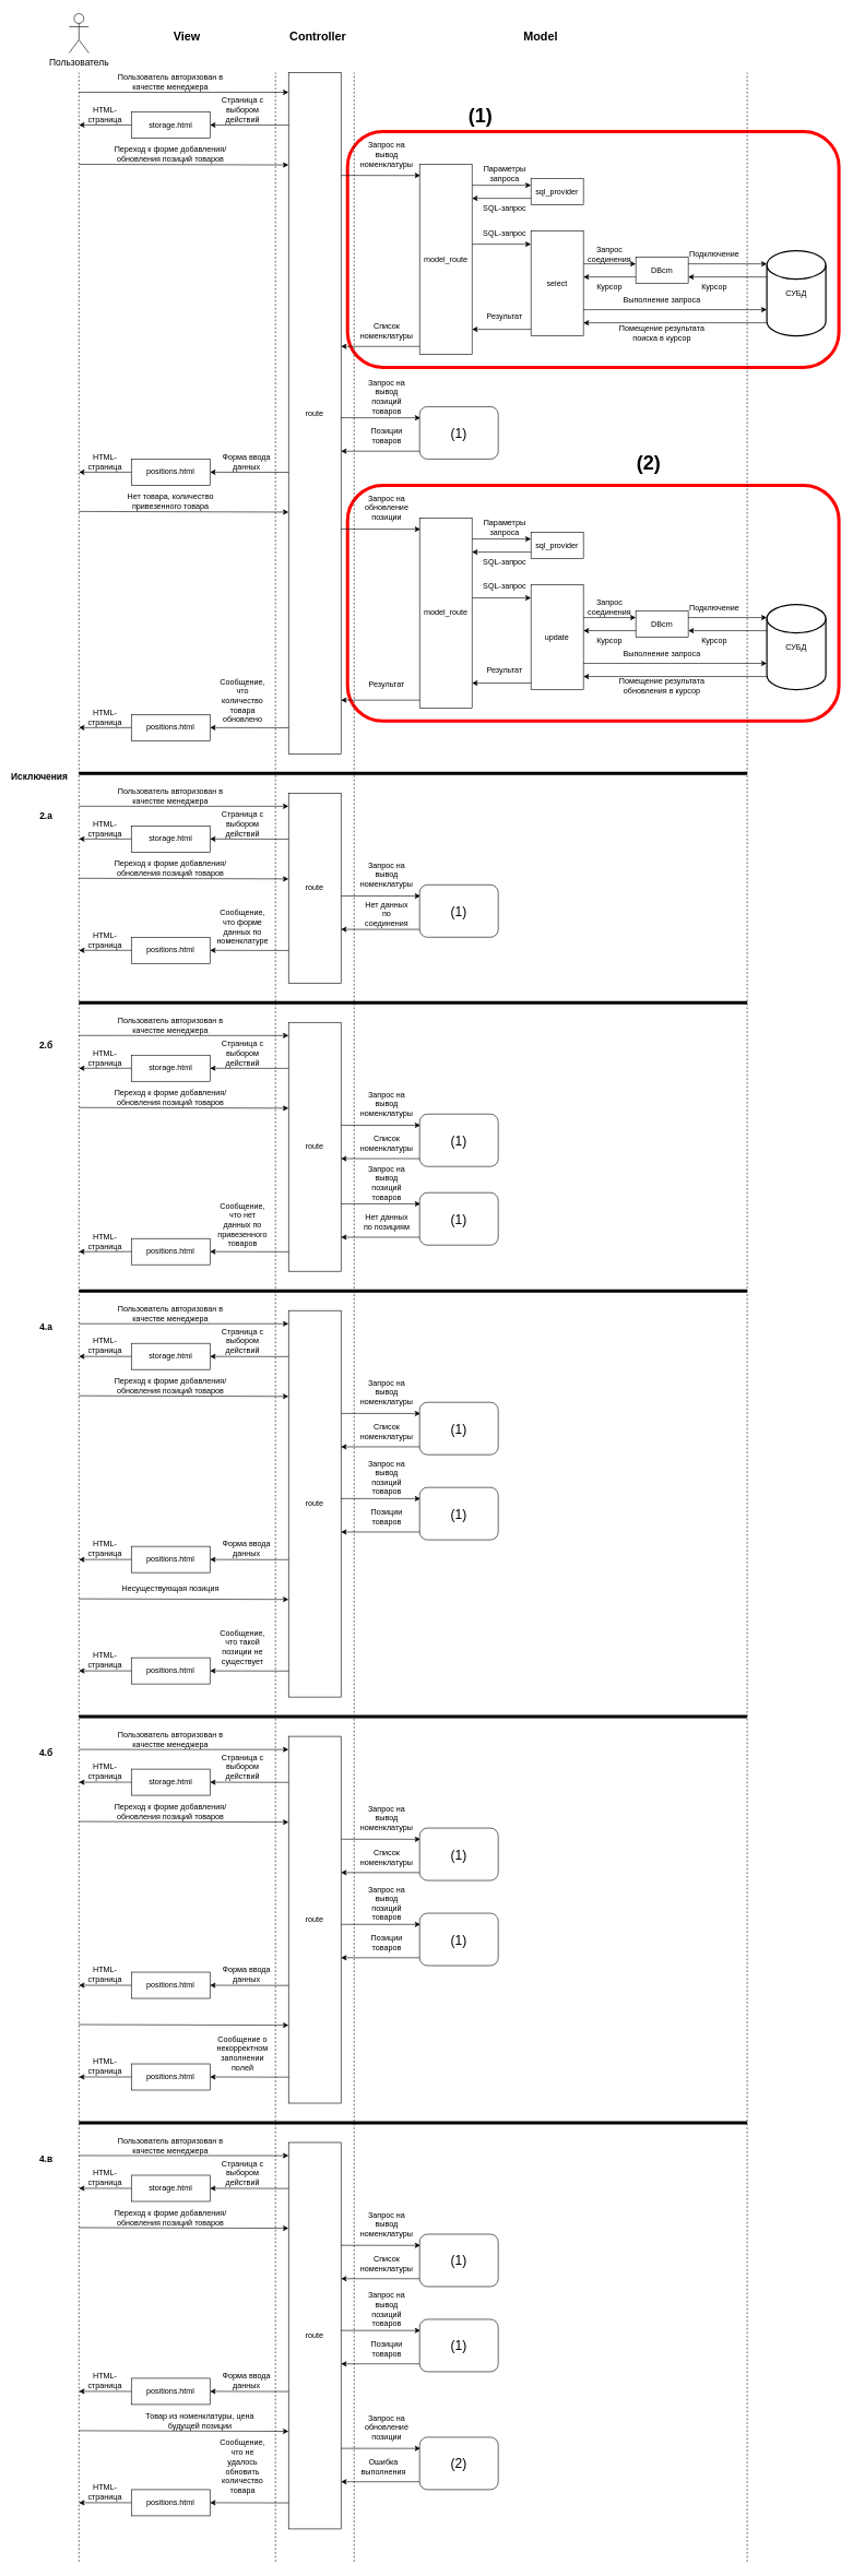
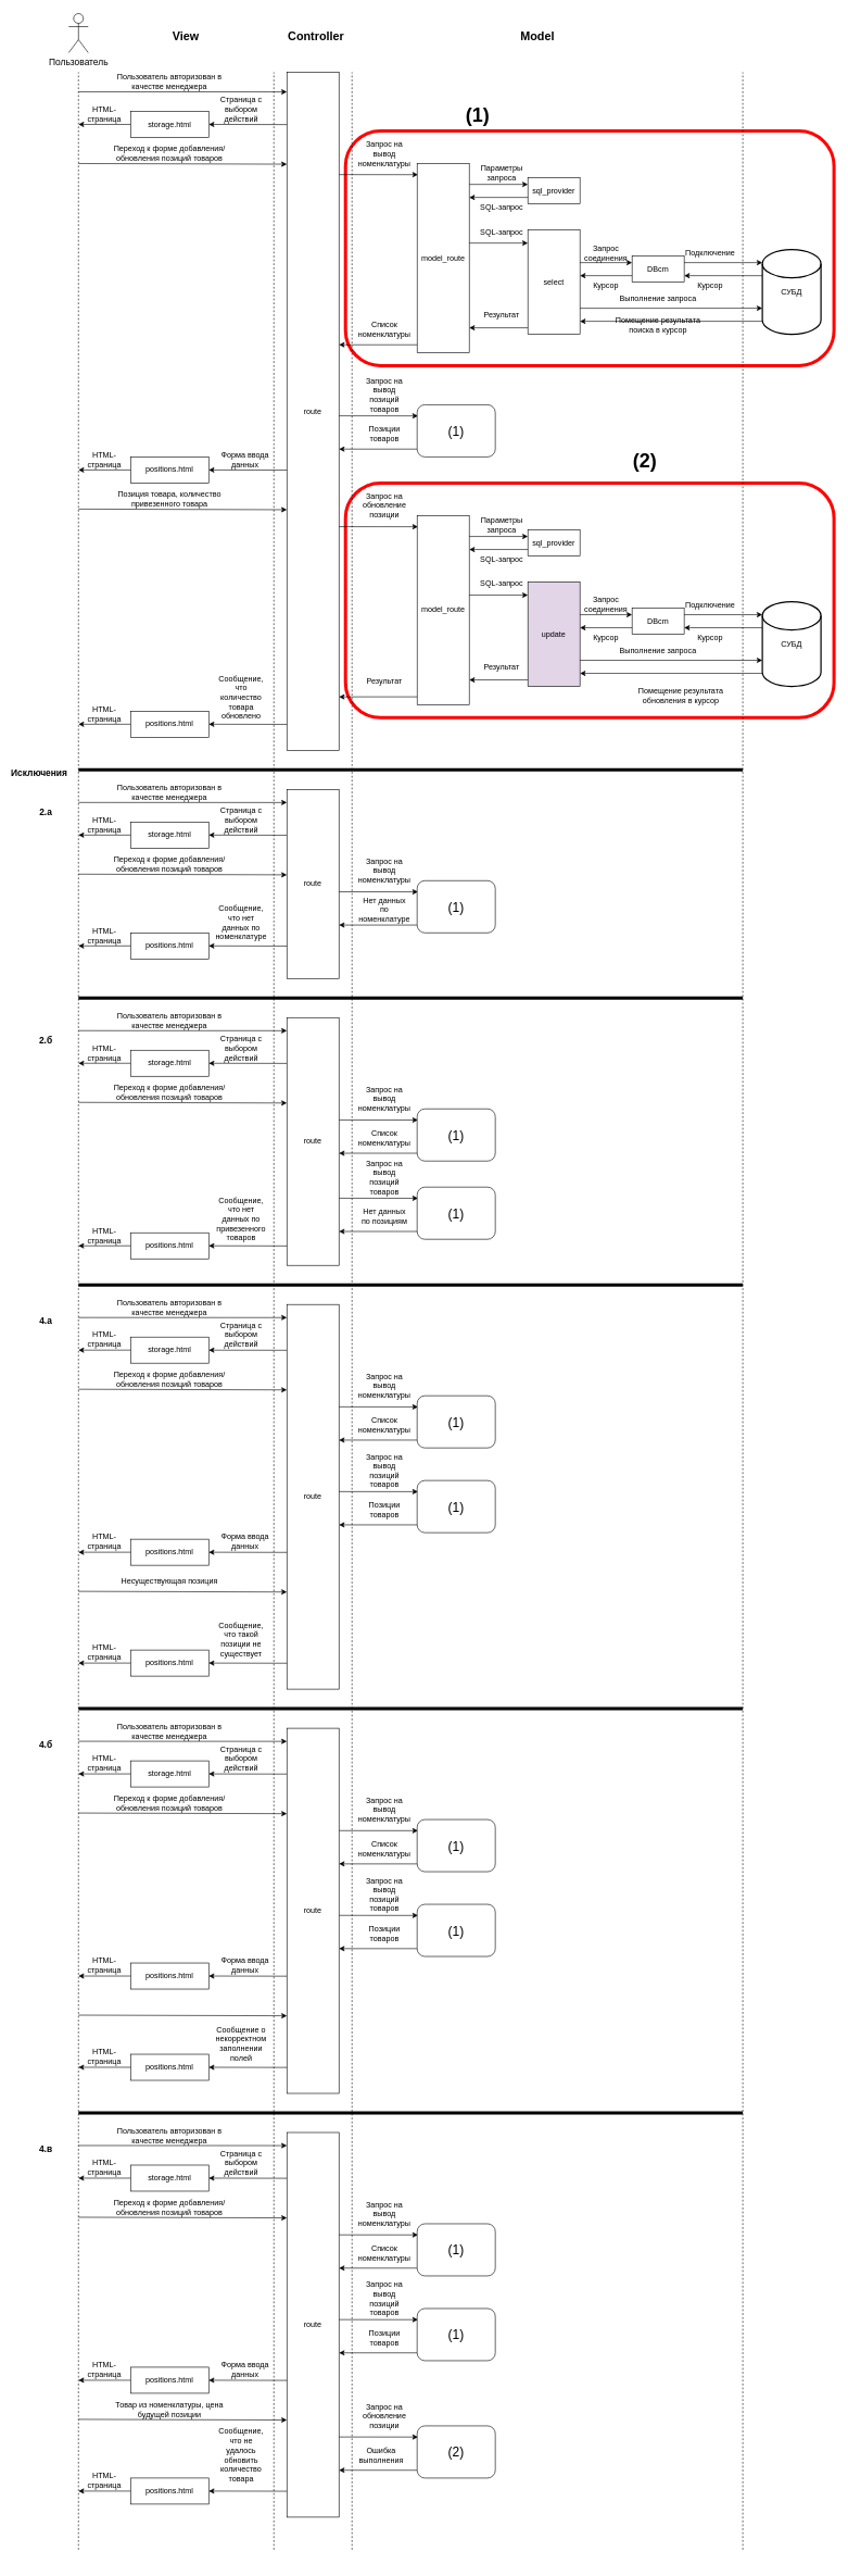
- <mxCell id="67" value="Помещение результата поиска в курсор" style="text;html=1;align=center;verticalAlign=middle;whiteSpace=wrap;rounded=0;" parent="1" vertex="1"><mxGeometry x="940" y="492" width="140" height="30" as="geometry" /></mxCell>
+ <mxCell id="67" value="Помещение результата поиска в курсор" style="text;html=1;align=center;verticalAlign=middle;whiteSpace=wrap;rounded=0;" parent="1" vertex="1"><mxGeometry x="940" y="482" width="140" height="30" as="geometry" /></mxCell>
- <mxCell id="34" value="Нет товара, количество привезенного товара" style="text;html=1;align=center;verticalAlign=middle;whiteSpace=wrap;rounded=0;" parent="1" vertex="1"><mxGeometry x="160" y="750" width="200" height="30" as="geometry" /></mxCell>
+ <mxCell id="34" value="Позиция товара, количество привезенного товара" style="text;html=1;align=center;verticalAlign=middle;whiteSpace=wrap;rounded=0;" parent="1" vertex="1"><mxGeometry x="160" y="750" width="200" height="30" as="geometry" /></mxCell>
- <mxCell id="82" value="update" style="rounded=0;whiteSpace=wrap;html=1;" parent="1" vertex="1"><mxGeometry x="810" y="892" width="80" height="160" as="geometry" /></mxCell>
+ <mxCell id="82" value="update" style="rounded=0;whiteSpace=wrap;html=1;fillColor=#e1d5e7;" parent="1" vertex="1"><mxGeometry x="810" y="892" width="80" height="160" as="geometry" /></mxCell>
- <mxCell id="103" value="Помещение результата обновления в курсор" style="text;html=1;align=center;verticalAlign=middle;whiteSpace=wrap;rounded=0;" parent="1" vertex="1"><mxGeometry x="940" y="1032" width="140" height="30" as="geometry" /></mxCell>
+ <mxCell id="103" value="Помещение результата обновления в курсор" style="text;html=1;align=center;verticalAlign=middle;whiteSpace=wrap;rounded=0;" parent="1" vertex="1"><mxGeometry x="975" y="1052" width="140" height="30" as="geometry" /></mxCell>
- <mxCell id="119" value="Нет данных по соединения" style="text;html=1;align=center;verticalAlign=middle;whiteSpace=wrap;rounded=0;" parent="1" vertex="1"><mxGeometry x="550" y="1380" width="80" height="30" as="geometry" /></mxCell>
+ <mxCell id="119" value="Нет данных по номенклатуре" style="text;html=1;align=center;verticalAlign=middle;whiteSpace=wrap;rounded=0;" parent="1" vertex="1"><mxGeometry x="550" y="1380" width="80" height="30" as="geometry" /></mxCell>
- <mxCell id="123" value="Сообщение, что форме данных по номенклатуре" style="text;html=1;align=center;verticalAlign=middle;whiteSpace=wrap;rounded=0;" parent="1" vertex="1"><mxGeometry x="330" y="1380" width="80" height="67" as="geometry" /></mxCell>
+ <mxCell id="123" value="Сообщение, что нет данных по номенклатуре" style="text;html=1;align=center;verticalAlign=middle;whiteSpace=wrap;rounded=0;" parent="1" vertex="1"><mxGeometry x="330" y="1380" width="80" height="67" as="geometry" /></mxCell>
- <mxCell id="222" value="Товар из номенклатуры, цена будущей позиции" style="text;html=1;align=center;verticalAlign=middle;whiteSpace=wrap;rounded=0;" parent="1" vertex="1"><mxGeometry x="205" y="3680" width="200" height="30" as="geometry" /></mxCell>
+ <mxCell id="222" value="Товар из номенклатуры, цена будущей позиции" style="text;html=1;align=center;verticalAlign=middle;whiteSpace=wrap;rounded=0;" parent="1" vertex="1"><mxGeometry x="160" y="3680" width="200" height="30" as="geometry" /></mxCell>
